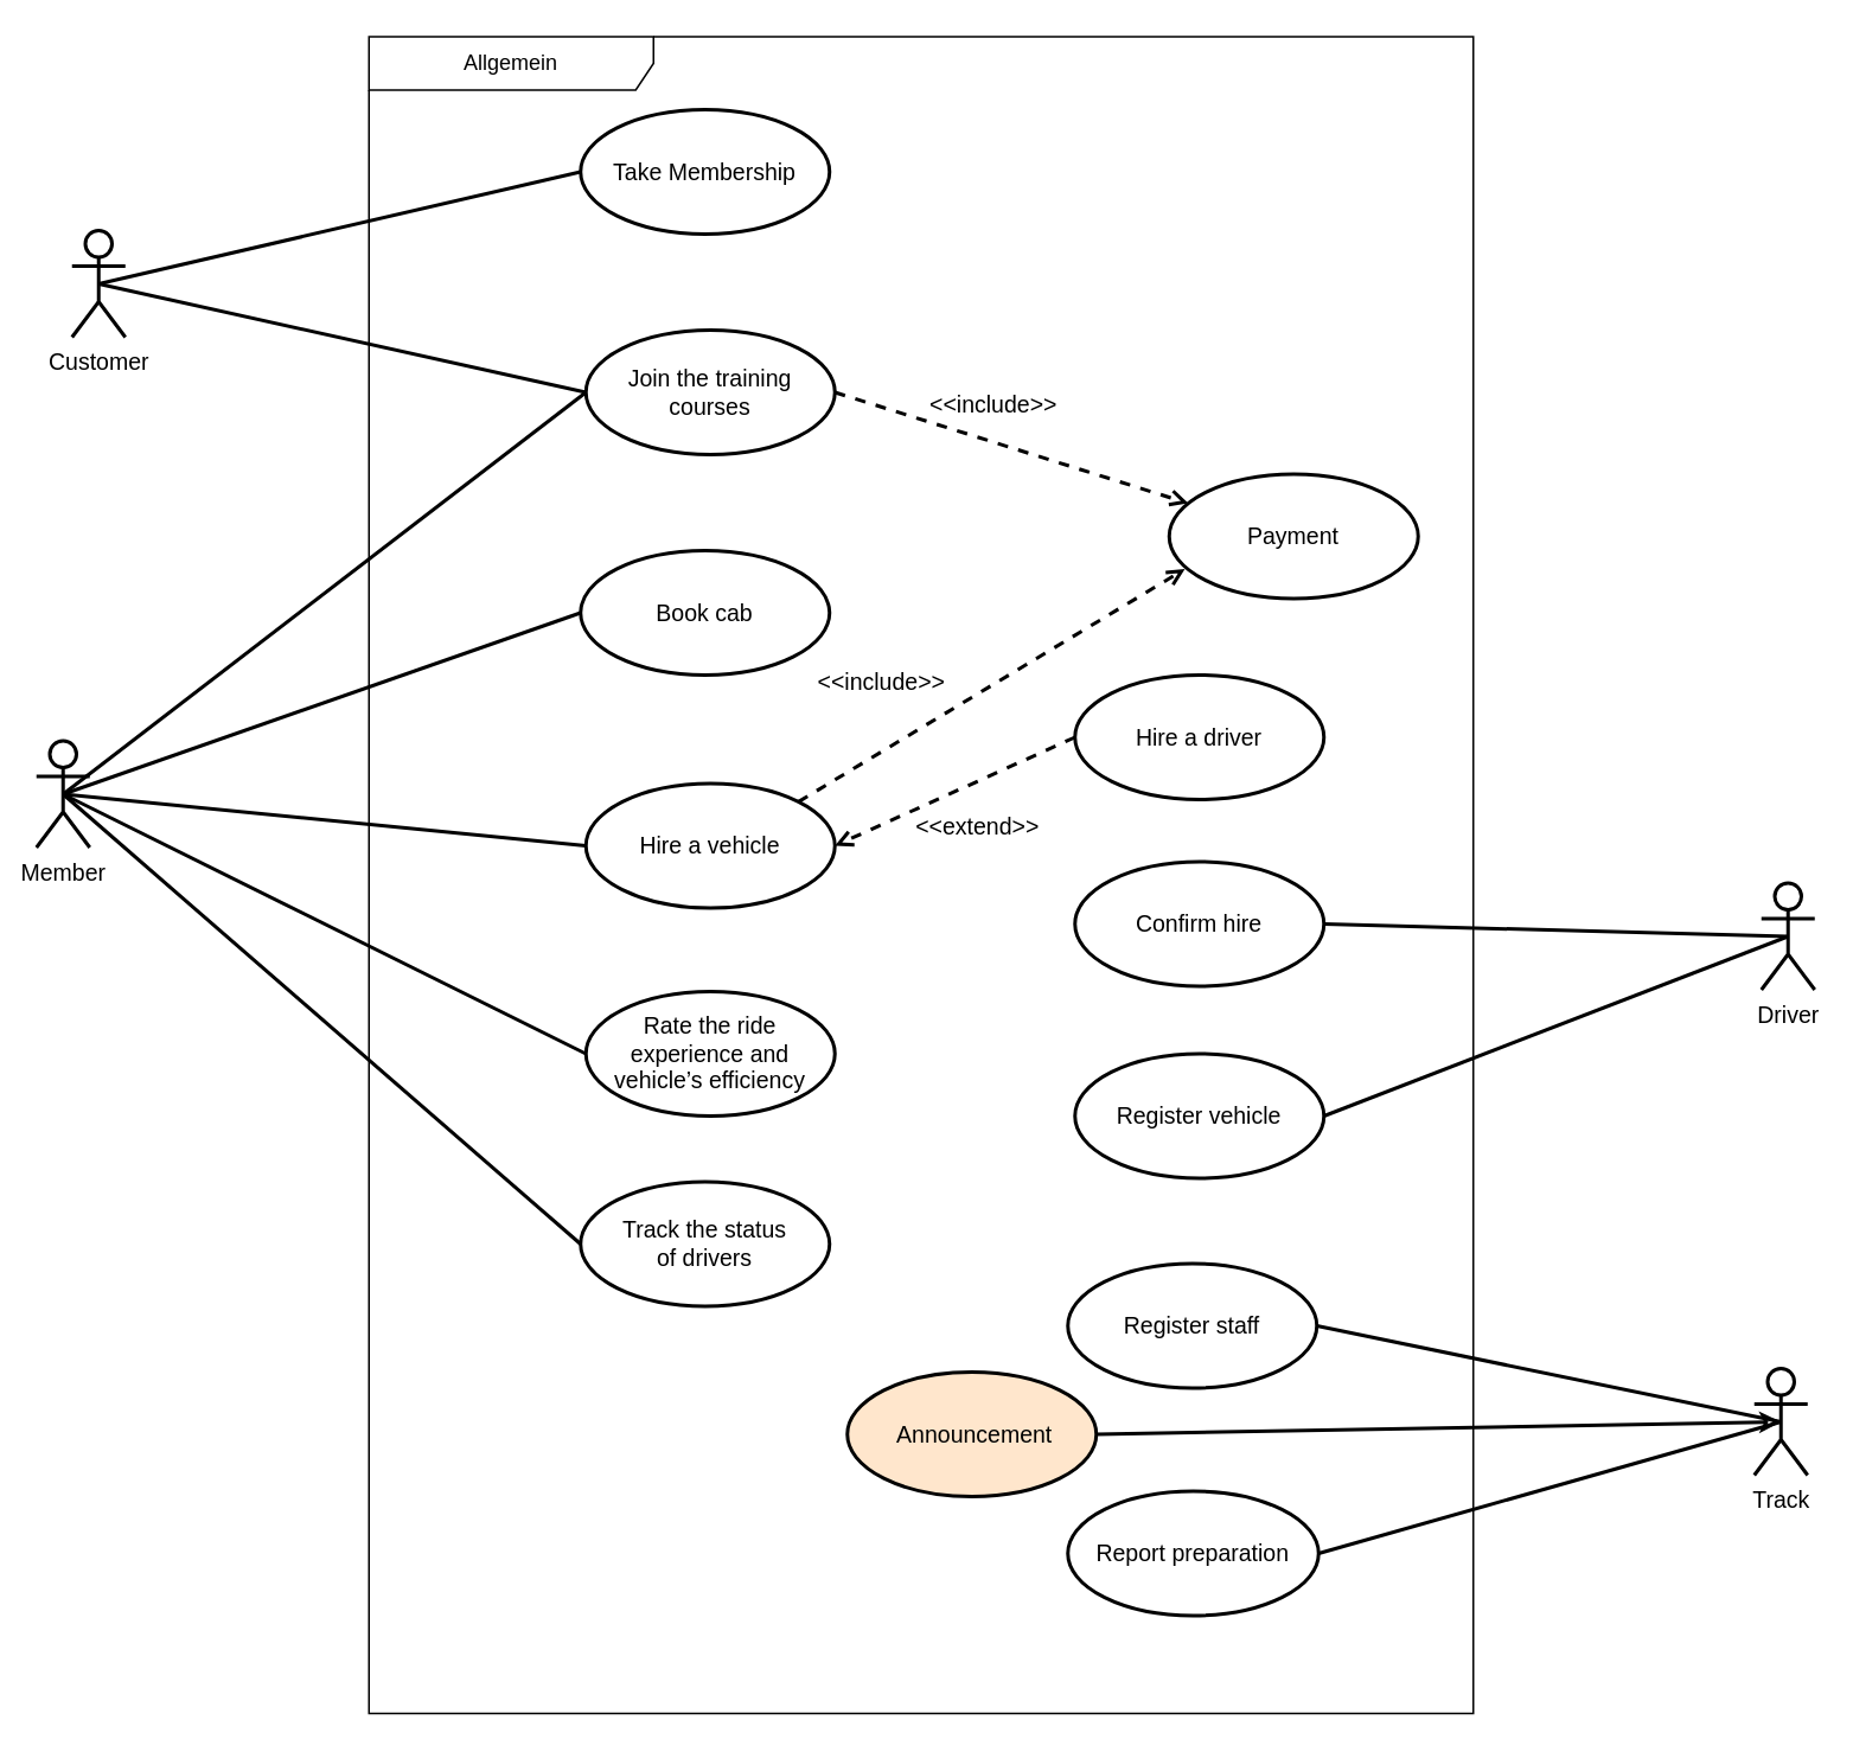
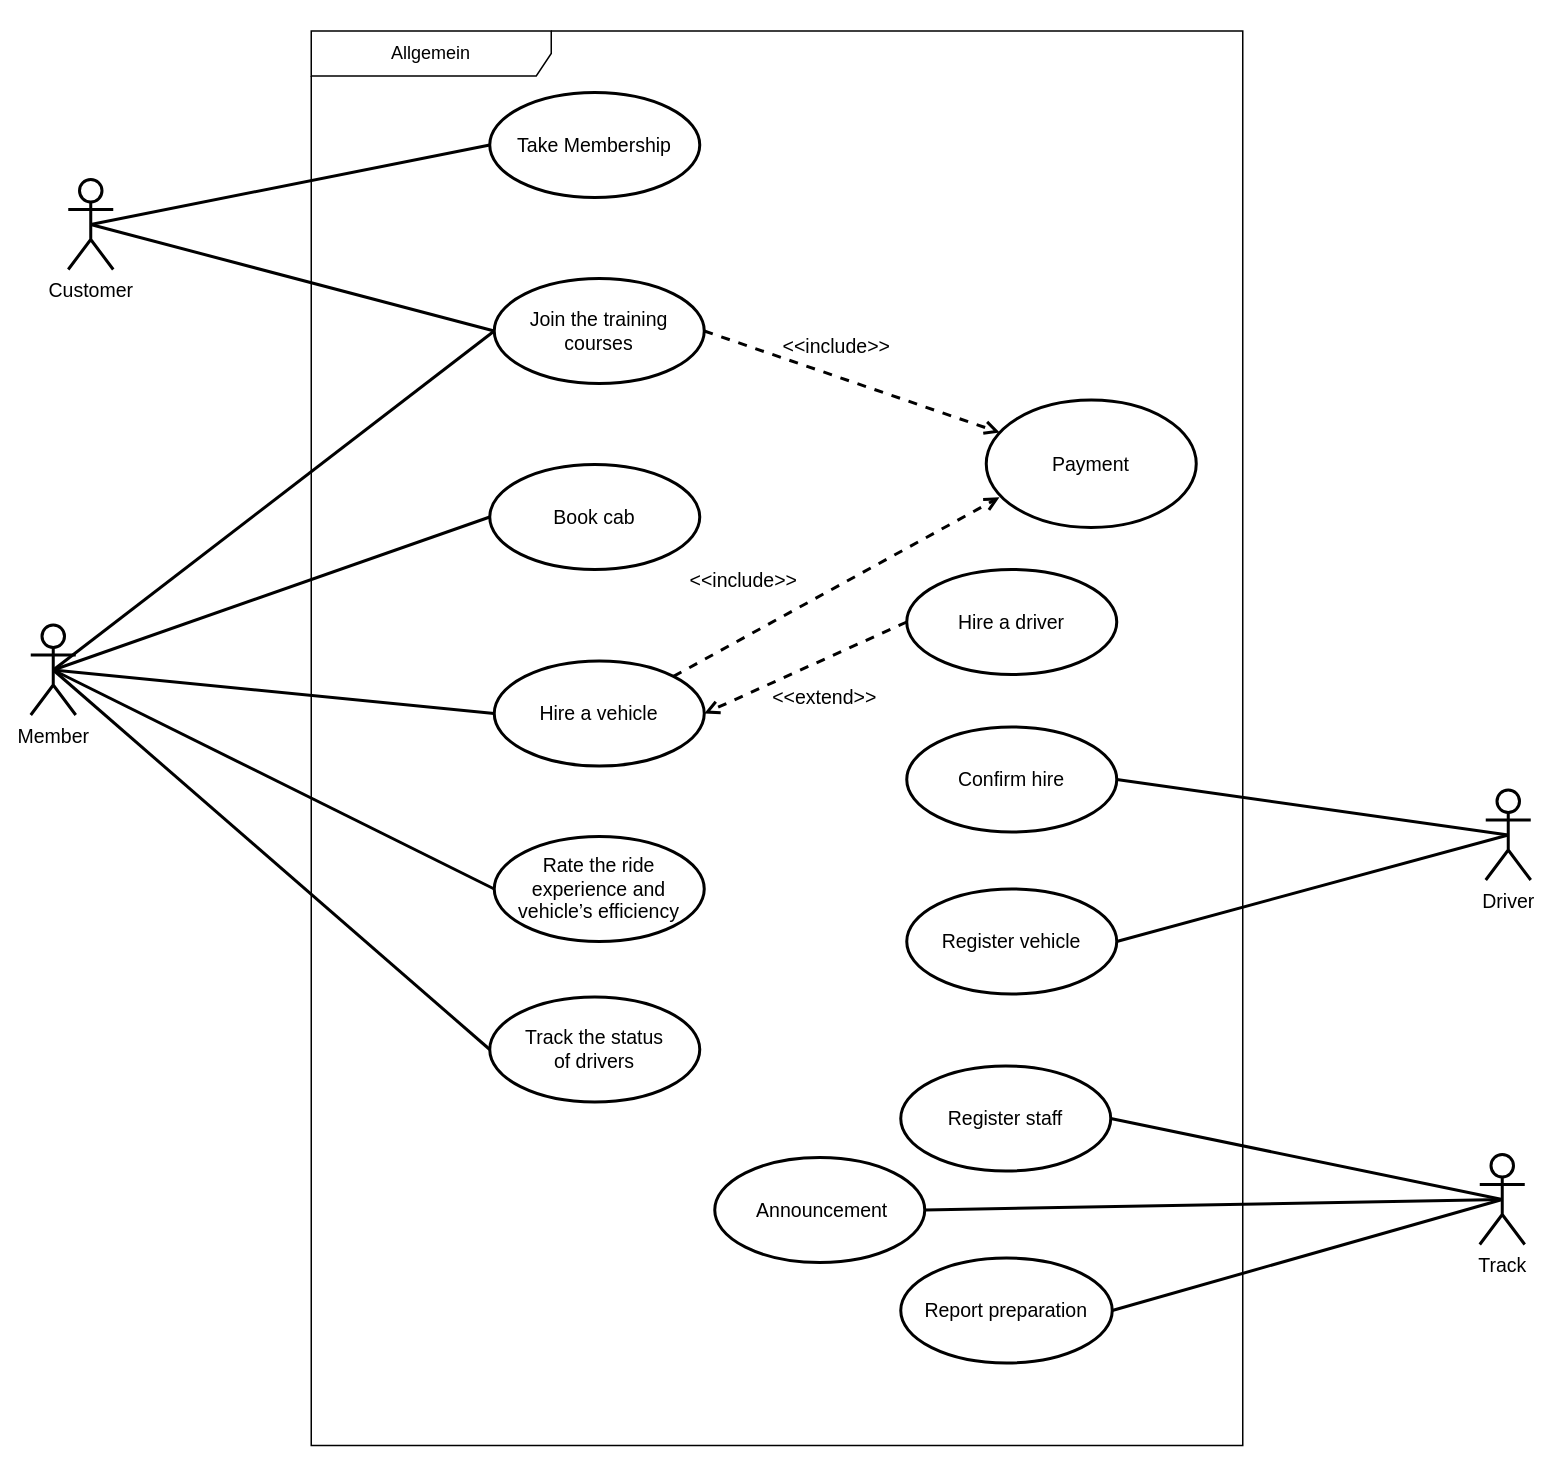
- <mxCell id="4" value="Customer" style="shape=umlActor;verticalLabelPosition=bottom;verticalAlign=top;html=1;strokeWidth=2;fontSize=13;strokeColor=default;fontColor=default;labelBackgroundColor=none;" parent="1" vertex="1"><mxGeometry x="40" y="129" width="30" height="60" as="geometry" /></mxCell>
+ <mxCell id="4" value="Customer" style="shape=umlActor;verticalLabelPosition=bottom;verticalAlign=top;html=1;strokeWidth=2;fontSize=13;strokeColor=default;fontColor=default;labelBackgroundColor=none;" parent="1" vertex="1"><mxGeometry x="45" y="119" width="30" height="60" as="geometry" /></mxCell>
- <mxCell id="30" value="Payment" style="ellipse;whiteSpace=wrap;html=1;strokeWidth=2;fontSize=13;strokeColor=default;fontColor=default;labelBackgroundColor=none;" parent="28" vertex="1"><mxGeometry x="450" y="246" width="140" height="70" as="geometry" /></mxCell>
+ <mxCell id="30" value="Payment" style="ellipse;whiteSpace=wrap;html=1;strokeWidth=2;fontSize=13;strokeColor=default;fontColor=default;labelBackgroundColor=none;" parent="28" vertex="1"><mxGeometry x="450" y="246" width="140" height="85" as="geometry" /></mxCell>
- <mxCell id="24" value="Driver" style="shape=umlActor;verticalLabelPosition=bottom;verticalAlign=top;html=1;strokeWidth=2;fontSize=13;strokeColor=default;fontColor=default;labelBackgroundColor=none;" parent="1" vertex="1"><mxGeometry x="990" y="496" width="30" height="60" as="geometry" /></mxCell>
+ <mxCell id="24" value="Driver" style="shape=umlActor;verticalLabelPosition=bottom;verticalAlign=top;html=1;strokeWidth=2;fontSize=13;strokeColor=default;fontColor=default;labelBackgroundColor=none;" parent="1" vertex="1"><mxGeometry x="990" y="526" width="30" height="60" as="geometry" /></mxCell>
- <mxCell id="34" style="rounded=0;orthogonalLoop=1;jettySize=auto;html=1;exitX=1;exitY=0.5;exitDx=0;exitDy=0;entryX=0.5;entryY=0.5;entryDx=0;entryDy=0;entryPerimeter=0;endArrow=classic;endFill=0;strokeWidth=2;" edge="1" parent="1" source="29" target="27"><mxGeometry relative="1" as="geometry" /></mxCell>
+ <mxCell id="34" style="rounded=0;orthogonalLoop=1;jettySize=auto;html=1;exitX=1;exitY=0.5;exitDx=0;exitDy=0;entryX=0.5;entryY=0.5;entryDx=0;entryDy=0;entryPerimeter=0;endArrow=none;endFill=0;strokeWidth=2;" edge="1" parent="1" source="29" target="27"><mxGeometry relative="1" as="geometry" /></mxCell>
- <mxCell id="29" value="&amp;nbsp;Announcement" style="ellipse;whiteSpace=wrap;html=1;strokeWidth=2;fontSize=13;strokeColor=default;fontColor=default;labelBackgroundColor=none;fillColor=#ffe6cc;" vertex="1" parent="28"><mxGeometry x="269" y="751" width="140" height="70" as="geometry" /></mxCell>
+ <mxCell id="29" value="&amp;nbsp;Announcement" style="ellipse;whiteSpace=wrap;html=1;strokeWidth=2;fontSize=13;strokeColor=default;fontColor=default;labelBackgroundColor=none;" vertex="1" parent="28"><mxGeometry x="269" y="751" width="140" height="70" as="geometry" /></mxCell>
